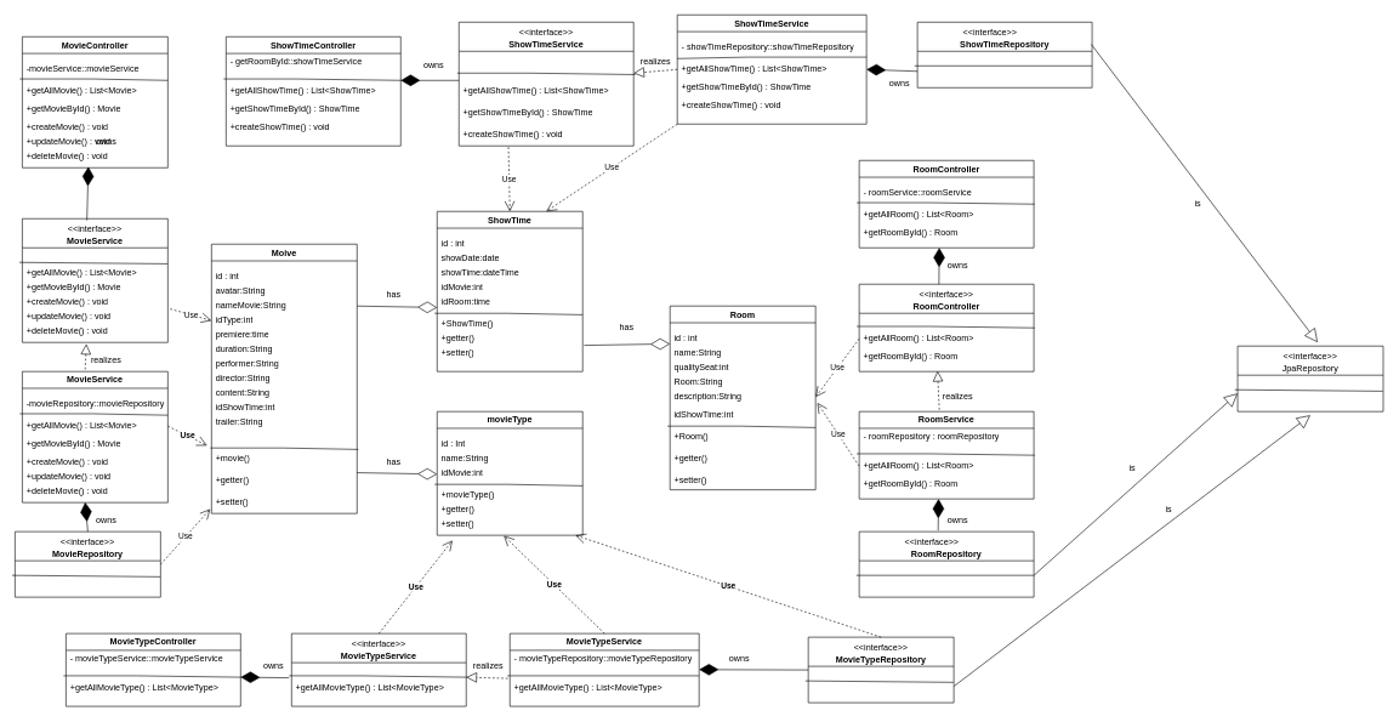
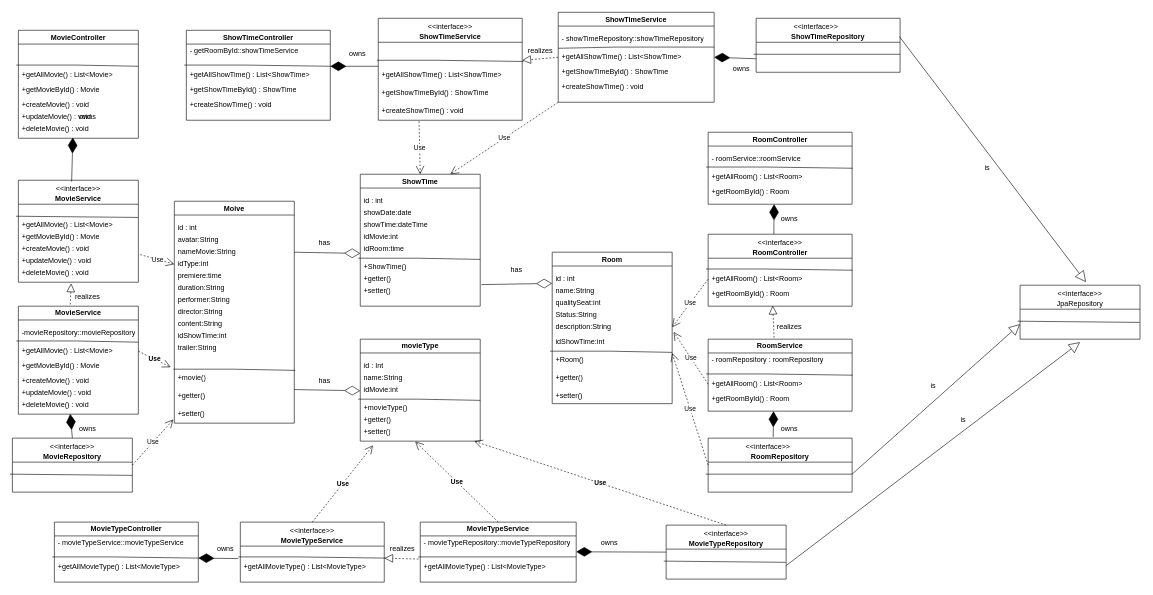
- <mxCell id="59" value="&lt;div style=&quot;text-align: center;&quot;&gt;&lt;span style=&quot;background-color: initial;&quot;&gt;-movieService::movieService&lt;/span&gt;&lt;/div&gt;" style="text;strokeColor=none;fillColor=none;align=left;verticalAlign=middle;spacingLeft=4;spacingRight=4;overflow=hidden;points=[[0,0.5],[1,0.5]];portConstraint=eastwest;rotatable=0;whiteSpace=wrap;html=1;" vertex="1" parent="55"><mxGeometry y="30" width="200" height="30" as="geometry" /></mxCell>
- <mxCell id="48" value="Room:String" style="text;strokeColor=none;fillColor=none;align=left;verticalAlign=middle;spacingLeft=4;spacingRight=4;overflow=hidden;points=[[0,0.5],[1,0.5]];portConstraint=eastwest;rotatable=0;whiteSpace=wrap;html=1;" vertex="1" parent="44"><mxGeometry y="90" width="200" height="30" as="geometry" /></mxCell>
+ <mxCell id="48" value="Status:String" style="text;strokeColor=none;fillColor=none;align=left;verticalAlign=middle;spacingLeft=4;spacingRight=4;overflow=hidden;points=[[0,0.5],[1,0.5]];portConstraint=eastwest;rotatable=0;whiteSpace=wrap;html=1;" vertex="1" parent="44"><mxGeometry y="90" width="200" height="30" as="geometry" /></mxCell>
+ <mxCell id="153" value="Use" style="endArrow=open;endSize=12;dashed=1;html=1;rounded=0;exitX=0;exitY=0.5;exitDx=0;exitDy=0;entryX=1;entryY=0.103;entryDx=0;entryDy=0;entryPerimeter=0;" edge="1" parent="1" source="111" target="54"><mxGeometry width="160" relative="1" as="geometry"><mxPoint x="1310" y="305" as="sourcePoint" /><mxPoint x="1170" y="473" as="targetPoint" /></mxGeometry></mxCell>
